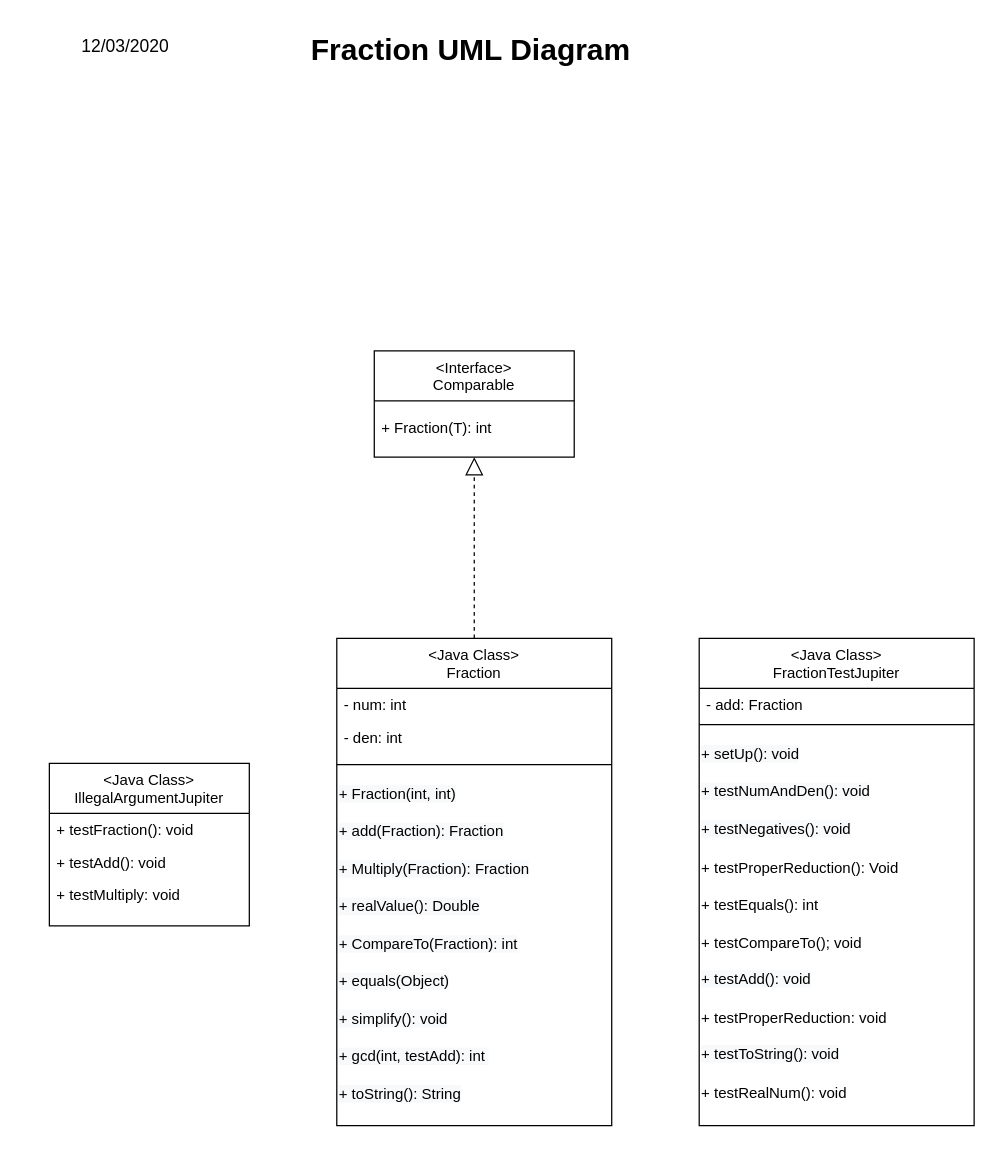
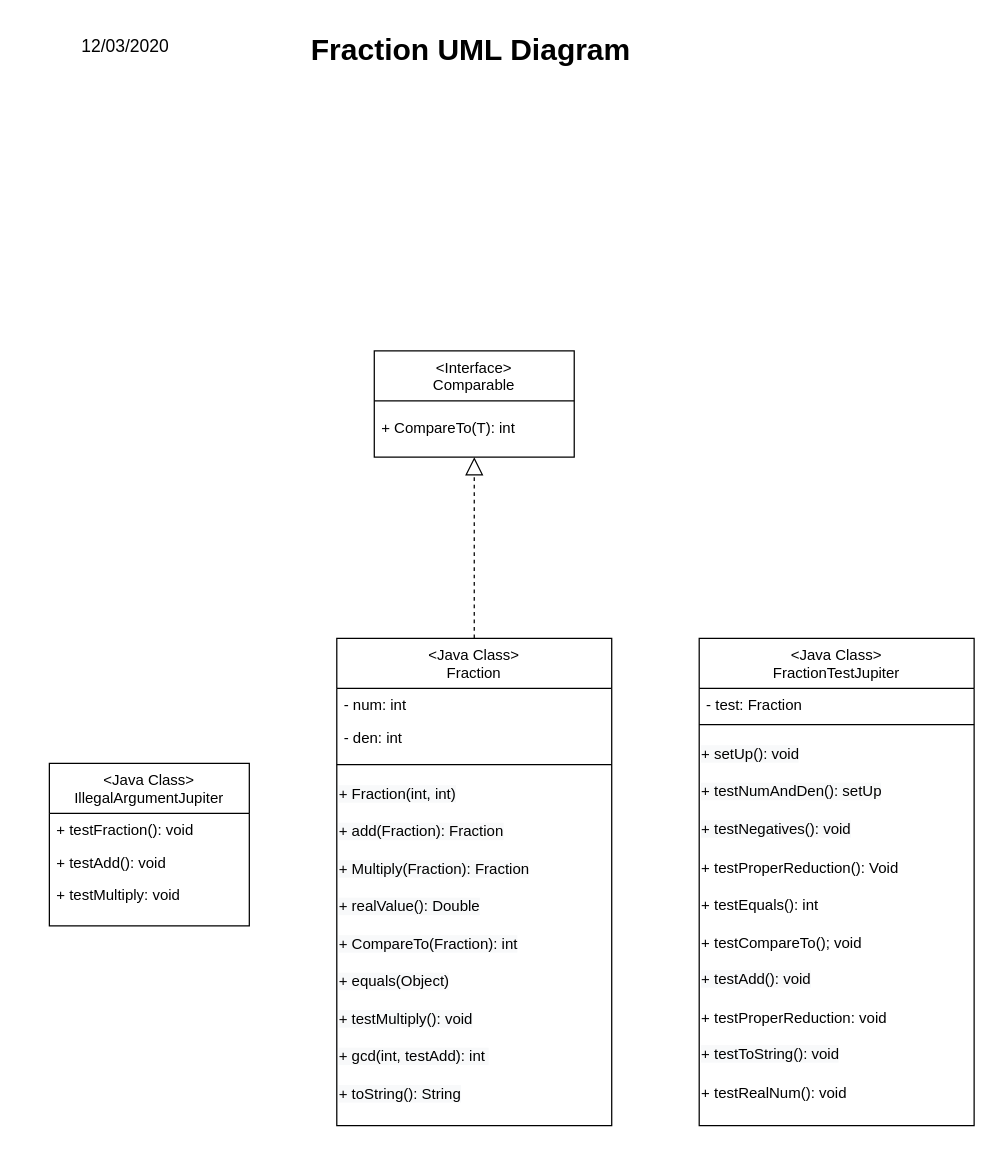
- <mxCell id="21" value="+ Fraction(T): int" style="text;align=left;verticalAlign=top;spacingLeft=4;spacingRight=4;overflow=hidden;rotatable=0;points=[[0,0.5],[1,0.5]];portConstraint=eastwest;fontFamily=Helvetica;fontSize=12;" parent="19" vertex="1"><mxGeometry y="48" width="160" height="26" as="geometry" /></mxCell>
+ <mxCell id="21" value="+ CompareTo(T): int" style="text;align=left;verticalAlign=top;spacingLeft=4;spacingRight=4;overflow=hidden;rotatable=0;points=[[0,0.5],[1,0.5]];portConstraint=eastwest;fontFamily=Helvetica;fontSize=12;" parent="19" vertex="1"><mxGeometry y="48" width="160" height="26" as="geometry" /></mxCell>
- <mxCell id="24" value="- add: Fraction" style="text;align=left;verticalAlign=top;spacingLeft=4;spacingRight=4;overflow=hidden;rotatable=0;points=[[0,0.5],[1,0.5]];portConstraint=eastwest;fontFamily=Helvetica;fontSize=12;" vertex="1" parent="23"><mxGeometry y="40" width="220" height="20" as="geometry" /></mxCell>
+ <mxCell id="24" value="- test: Fraction" style="text;align=left;verticalAlign=top;spacingLeft=4;spacingRight=4;overflow=hidden;rotatable=0;points=[[0,0.5],[1,0.5]];portConstraint=eastwest;fontFamily=Helvetica;fontSize=12;" vertex="1" parent="23"><mxGeometry y="40" width="220" height="20" as="geometry" /></mxCell>
- <mxCell id="27" value="&lt;span style=&quot;color: rgb(0 , 0 , 0) ; font-family: &amp;#34;helvetica&amp;#34; ; font-size: 12px ; font-style: normal ; font-weight: 400 ; letter-spacing: normal ; text-align: left ; text-indent: 0px ; text-transform: none ; word-spacing: 0px ; background-color: rgb(248 , 249 , 250) ; display: inline ; float: none&quot;&gt;+ testNumAndDen(): void&lt;/span&gt;" style="text;whiteSpace=wrap;html=1;fontSize=14;fontFamily=Verdana;" vertex="1" parent="23"><mxGeometry y="108" width="220" height="30" as="geometry" /></mxCell>
+ <mxCell id="27" value="&lt;span style=&quot;color: rgb(0 , 0 , 0) ; font-family: &amp;#34;helvetica&amp;#34; ; font-size: 12px ; font-style: normal ; font-weight: 400 ; letter-spacing: normal ; text-align: left ; text-indent: 0px ; text-transform: none ; word-spacing: 0px ; background-color: rgb(248 , 249 , 250) ; display: inline ; float: none&quot;&gt;+ testNumAndDen(): setUp&lt;/span&gt;" style="text;whiteSpace=wrap;html=1;fontSize=14;fontFamily=Verdana;" vertex="1" parent="23"><mxGeometry y="108" width="220" height="30" as="geometry" /></mxCell>
- <mxCell id="16" value="&lt;span style=&quot;color: rgb(0 , 0 , 0) ; font-family: &amp;#34;helvetica&amp;#34; ; font-size: 12px ; font-style: normal ; font-weight: 400 ; letter-spacing: normal ; text-align: left ; text-indent: 0px ; text-transform: none ; word-spacing: 0px ; background-color: rgb(248 , 249 , 250) ; display: inline ; float: none&quot;&gt;+ simplify(): void&lt;/span&gt;" style="text;whiteSpace=wrap;html=1;fontSize=14;fontFamily=Verdana;" vertex="1" parent="6"><mxGeometry y="290" width="220" height="30" as="geometry" /></mxCell>
+ <mxCell id="16" value="&lt;span style=&quot;color: rgb(0 , 0 , 0) ; font-family: &amp;#34;helvetica&amp;#34; ; font-size: 12px ; font-style: normal ; font-weight: 400 ; letter-spacing: normal ; text-align: left ; text-indent: 0px ; text-transform: none ; word-spacing: 0px ; background-color: rgb(248 , 249 , 250) ; display: inline ; float: none&quot;&gt;+ testMultiply(): void&lt;/span&gt;" style="text;whiteSpace=wrap;html=1;fontSize=14;fontFamily=Verdana;" vertex="1" parent="6"><mxGeometry y="290" width="220" height="30" as="geometry" /></mxCell>
